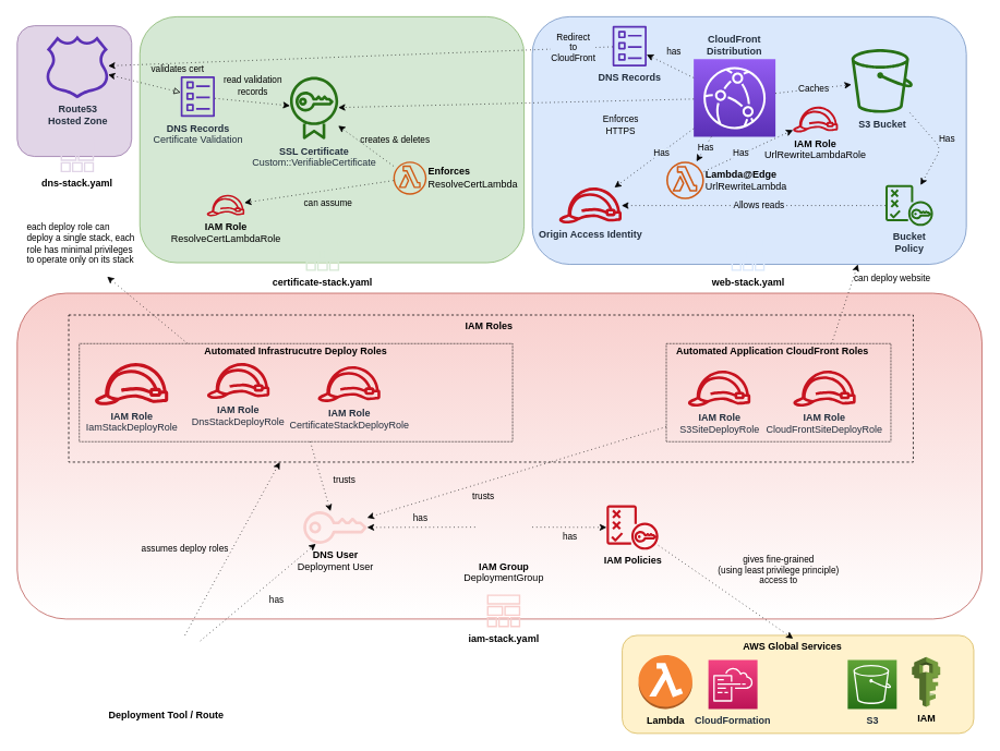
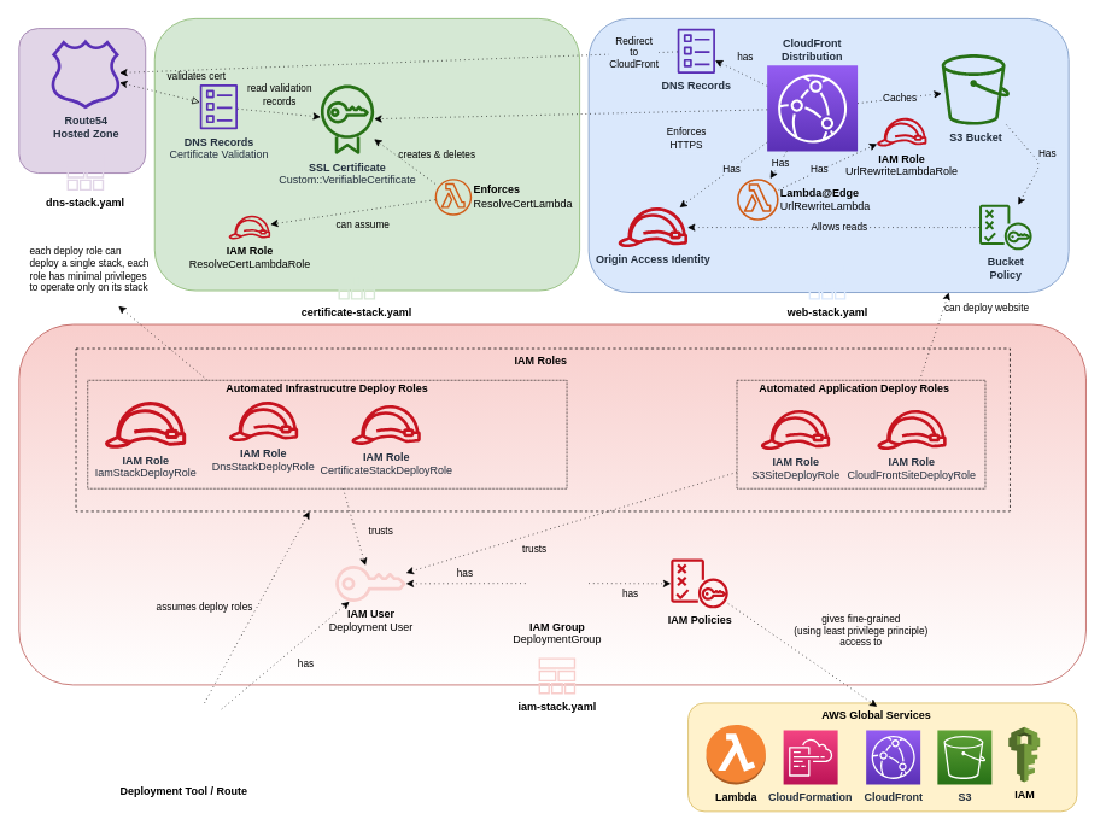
- <mxCell id="17" value="&lt;b&gt;Route53&lt;br&gt;Hosted Zone&lt;/b&gt;" style="outlineConnect=0;fontColor=#232F3E;gradientColor=none;fillColor=#5A30B5;strokeColor=none;dashed=0;verticalLabelPosition=bottom;verticalAlign=top;align=center;html=1;fontSize=12;fontStyle=0;aspect=fixed;pointerEvents=1;shape=mxgraph.aws4.hosted_zone;rounded=1;shadow=0;glass=0;comic=0;" vertex="1" parent="1"><mxGeometry x="54.5" y="43" width="78" height="77" as="geometry" /></mxCell>
+ <mxCell id="17" value="&lt;b&gt;Route54&lt;br&gt;Hosted Zone&lt;/b&gt;" style="outlineConnect=0;fontColor=#232F3E;gradientColor=none;fillColor=#5A30B5;strokeColor=none;dashed=0;verticalLabelPosition=bottom;verticalAlign=top;align=center;html=1;fontSize=12;fontStyle=0;aspect=fixed;pointerEvents=1;shape=mxgraph.aws4.hosted_zone;rounded=1;shadow=0;glass=0;comic=0;" vertex="1" parent="1"><mxGeometry x="54.5" y="43" width="78" height="77" as="geometry" /></mxCell>
- <mxCell id="31" value="Automated Application CloudFront Roles" style="text;html=1;strokeColor=none;fillColor=none;align=center;verticalAlign=middle;whiteSpace=wrap;rounded=0;fontStyle=1" vertex="1" parent="1"><mxGeometry x="798.63" y="419.99" width="290" height="20" as="geometry" /></mxCell>
+ <mxCell id="31" value="Automated Application Deploy Roles" style="text;html=1;strokeColor=none;fillColor=none;align=center;verticalAlign=middle;whiteSpace=wrap;rounded=0;fontStyle=1" vertex="1" parent="1"><mxGeometry x="798.63" y="419.99" width="290" height="20" as="geometry" /></mxCell>
- <mxCell id="34" value="&lt;b&gt;DNS User&lt;br&gt;&lt;/b&gt;Deployment User" style="outlineConnect=0;fillColor=#f8cecc;strokeColor=#b85450;dashed=0;verticalLabelPosition=bottom;verticalAlign=top;align=center;html=1;fontSize=12;fontStyle=0;aspect=fixed;pointerEvents=1;shape=mxgraph.aws4.addon;dashPattern=1 1;labelPosition=center;" vertex="1" parent="1"><mxGeometry x="370" y="624.99" width="78" height="40" as="geometry" /></mxCell>
+ <mxCell id="34" value="&lt;b&gt;IAM User&lt;br&gt;&lt;/b&gt;Deployment User" style="outlineConnect=0;fillColor=#f8cecc;strokeColor=#b85450;dashed=0;verticalLabelPosition=bottom;verticalAlign=top;align=center;html=1;fontSize=12;fontStyle=0;aspect=fixed;pointerEvents=1;shape=mxgraph.aws4.addon;dashPattern=1 1;labelPosition=center;" vertex="1" parent="1"><mxGeometry x="370" y="624.99" width="78" height="40" as="geometry" /></mxCell>
+ <mxCell id="48" value="CloudFront" style="outlineConnect=0;fontColor=#232F3E;gradientColor=#945DF2;gradientDirection=north;fillColor=#5A30B5;strokeColor=#ffffff;dashed=0;verticalLabelPosition=bottom;verticalAlign=top;align=center;html=1;fontSize=12;fontStyle=1;aspect=fixed;shape=mxgraph.aws4.resourceIcon;resIcon=mxgraph.aws4.cloudfront;" vertex="1" parent="1"><mxGeometry x="956.85" y="807" width="60" height="60" as="geometry" /></mxCell>
